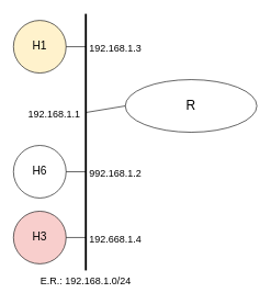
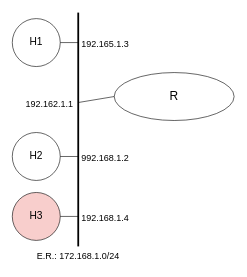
- <mxCell id="3" value="&lt;font style=&quot;font-size: 17px;&quot;&gt;H1&lt;/font&gt;" style="ellipse;whiteSpace=wrap;html=1;aspect=fixed;fillColor=#fff2cc;" vertex="1" parent="1"><mxGeometry x="20" y="30" width="80" height="80" as="geometry" /></mxCell>
+ <mxCell id="3" value="&lt;font style=&quot;font-size: 17px;&quot;&gt;H1&lt;/font&gt;" style="ellipse;whiteSpace=wrap;html=1;aspect=fixed;" vertex="1" parent="1"><mxGeometry x="20" y="30" width="80" height="80" as="geometry" /></mxCell>
- <mxCell id="9" value="&lt;font style=&quot;font-size: 15px;&quot;&gt;192.168.1.3&lt;br&gt;&lt;/font&gt;" style="text;html=1;strokeColor=none;fillColor=none;align=center;verticalAlign=middle;whiteSpace=wrap;rounded=0;fontSize=20;" vertex="1" parent="1"><mxGeometry x="135" y="55" width="80" height="30" as="geometry" /></mxCell>
+ <mxCell id="9" value="&lt;font style=&quot;font-size: 15px;&quot;&gt;192.165.1.3&lt;br&gt;&lt;/font&gt;" style="text;html=1;strokeColor=none;fillColor=none;align=center;verticalAlign=middle;whiteSpace=wrap;rounded=0;fontSize=20;" vertex="1" parent="1"><mxGeometry x="135" y="55" width="80" height="30" as="geometry" /></mxCell>
- <mxCell id="11" value="&lt;font style=&quot;font-size: 15px;&quot;&gt;192.168.1.1&lt;br&gt;&lt;/font&gt;" style="text;html=1;strokeColor=none;fillColor=none;align=center;verticalAlign=middle;whiteSpace=wrap;rounded=0;fontSize=20;" vertex="1" parent="1"><mxGeometry x="42" y="155" width="80" height="30" as="geometry" /></mxCell>
+ <mxCell id="11" value="&lt;font style=&quot;font-size: 15px;&quot;&gt;192.162.1.1&lt;br&gt;&lt;/font&gt;" style="text;html=1;strokeColor=none;fillColor=none;align=center;verticalAlign=middle;whiteSpace=wrap;rounded=0;fontSize=20;" vertex="1" parent="1"><mxGeometry x="42" y="155" width="80" height="30" as="geometry" /></mxCell>
- <mxCell id="5" value="&lt;font style=&quot;font-size: 17px;&quot;&gt;H6&lt;/font&gt;" style="ellipse;whiteSpace=wrap;html=1;aspect=fixed;" vertex="1" parent="1"><mxGeometry x="20" y="220" width="80" height="80" as="geometry" /></mxCell>
+ <mxCell id="5" value="&lt;font style=&quot;font-size: 17px;&quot;&gt;H2&lt;/font&gt;" style="ellipse;whiteSpace=wrap;html=1;aspect=fixed;" vertex="1" parent="1"><mxGeometry x="20" y="220" width="80" height="80" as="geometry" /></mxCell>
- <mxCell id="15" value="&lt;font style=&quot;font-size: 15px;&quot;&gt;192.668.1.4&lt;br&gt;&lt;/font&gt;" style="text;html=1;strokeColor=none;fillColor=none;align=center;verticalAlign=middle;whiteSpace=wrap;rounded=0;fontSize=20;" vertex="1" parent="1"><mxGeometry x="135" y="345" width="80" height="30" as="geometry" /></mxCell>
+ <mxCell id="15" value="&lt;font style=&quot;font-size: 15px;&quot;&gt;192.168.1.4&lt;br&gt;&lt;/font&gt;" style="text;html=1;strokeColor=none;fillColor=none;align=center;verticalAlign=middle;whiteSpace=wrap;rounded=0;fontSize=20;" vertex="1" parent="1"><mxGeometry x="135" y="345" width="80" height="30" as="geometry" /></mxCell>
- <mxCell id="12" value="&lt;font style=&quot;font-size: 15px;&quot;&gt;E.R.: 192.168.1.0/24&lt;br&gt;&lt;/font&gt;" style="text;html=1;strokeColor=none;fillColor=none;align=center;verticalAlign=middle;whiteSpace=wrap;rounded=0;fontSize=20;" vertex="1" parent="1"><mxGeometry x="60" y="409" width="140" height="30" as="geometry" /></mxCell>
+ <mxCell id="12" value="&lt;font style=&quot;font-size: 15px;&quot;&gt;E.R.: 172.168.1.0/24&lt;br&gt;&lt;/font&gt;" style="text;html=1;strokeColor=none;fillColor=none;align=center;verticalAlign=middle;whiteSpace=wrap;rounded=0;fontSize=20;" vertex="1" parent="1"><mxGeometry x="60" y="409" width="140" height="30" as="geometry" /></mxCell>
